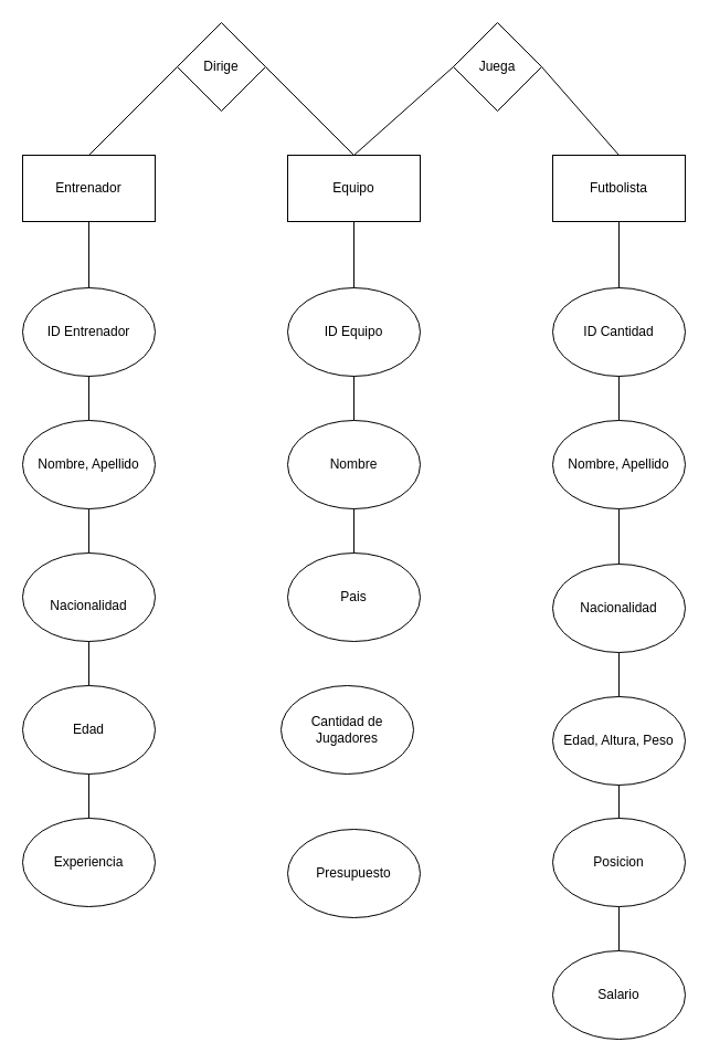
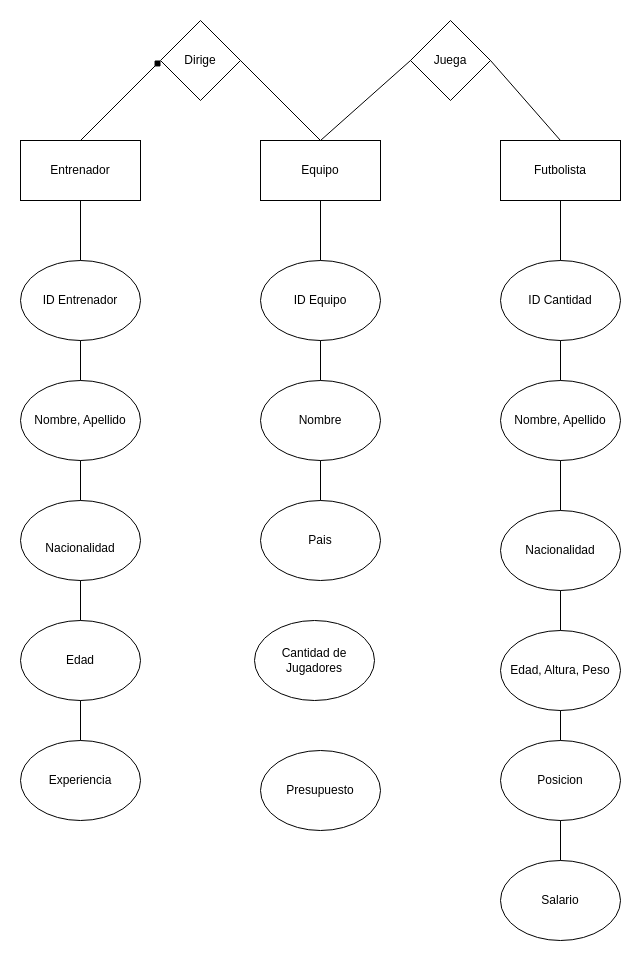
- <mxCell id="28" value="" style="endArrow=none;html=1;rounded=0;exitX=0.5;exitY=0;exitDx=0;exitDy=0;entryX=0;entryY=0.5;entryDx=0;entryDy=0;" parent="1" source="2" target="23" edge="1"><mxGeometry width="50" height="50" relative="1" as="geometry"><mxPoint x="80" y="110" as="sourcePoint" /><mxPoint x="150" y="60" as="targetPoint" /></mxGeometry></mxCell>
+ <mxCell id="28" value="" style="endArrow=diamond;html=1;rounded=0;exitX=0.5;exitY=0;exitDx=0;exitDy=0;entryX=0;entryY=0.5;entryDx=0;entryDy=0;" parent="1" source="2" target="23" edge="1"><mxGeometry width="50" height="50" relative="1" as="geometry"><mxPoint x="80" y="110" as="sourcePoint" /><mxPoint x="150" y="60" as="targetPoint" /></mxGeometry></mxCell>
